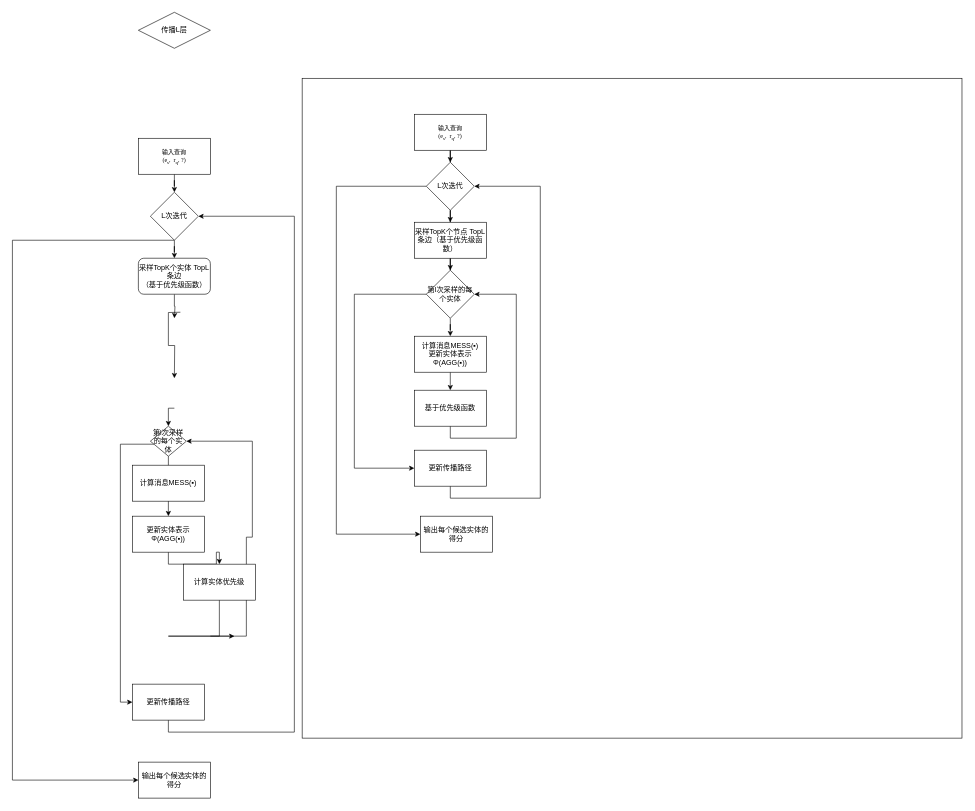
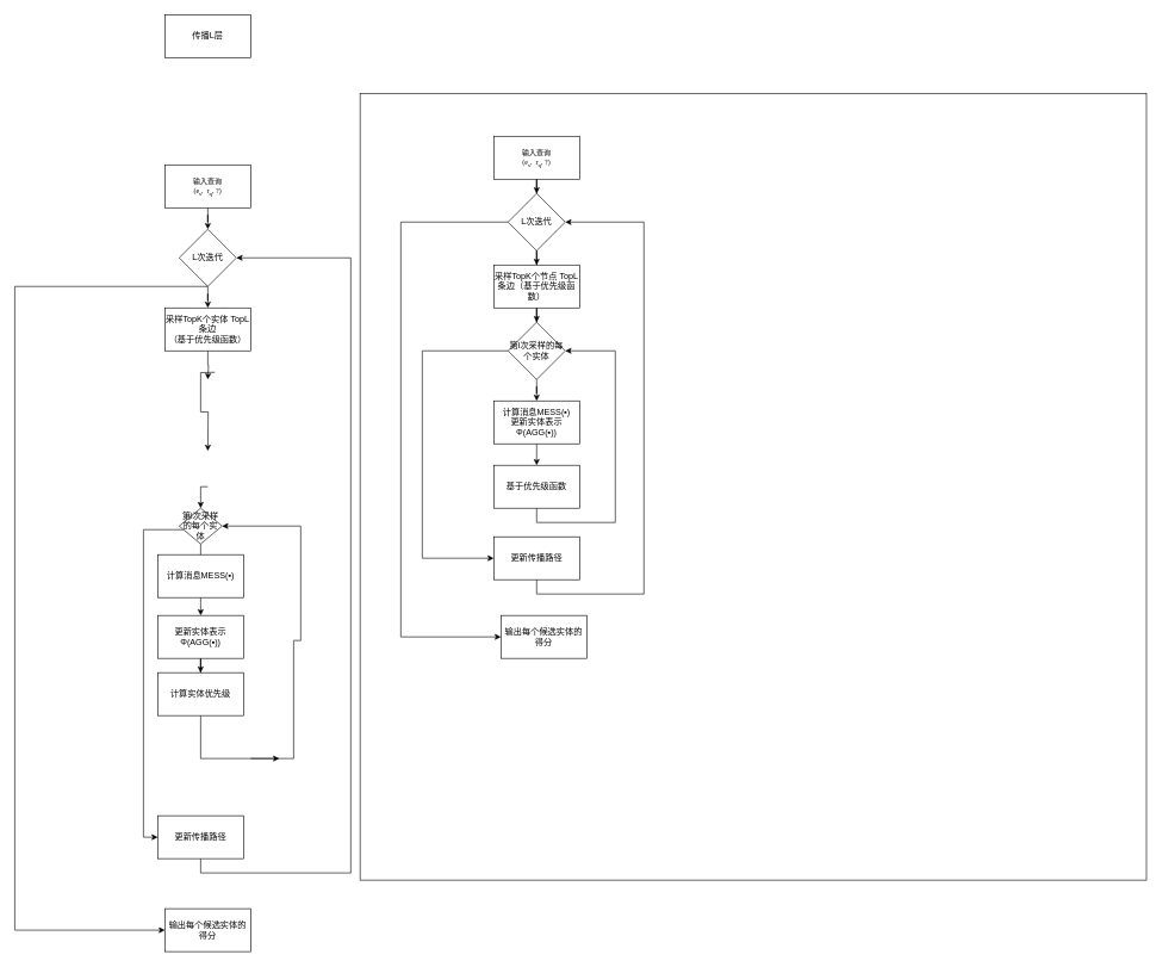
- <mxCell id="5" value="传播L层" style="rhombus;whiteSpace=wrap;html=1;" vertex="1" parent="1"><mxGeometry x="230" y="20" width="120" height="60" as="geometry" /></mxCell>
+ <mxCell id="5" value="传播L层" style="rounded=0;whiteSpace=wrap;html=1;" vertex="1" parent="1"><mxGeometry x="230" y="20" width="120" height="60" as="geometry" /></mxCell>
- <mxCell id="7" value="采样TopK个实体 TopL条边&lt;div&gt;（基于优先级函数）&lt;/div&gt;" style="whiteSpace=wrap;html=1;rounded=1;" vertex="1" parent="1"><mxGeometry x="230" y="430" width="120" height="60" as="geometry" /></mxCell>
+ <mxCell id="7" value="采样TopK个实体 TopL条边&lt;div&gt;（基于优先级函数）&lt;/div&gt;" style="rounded=0;whiteSpace=wrap;html=1;" vertex="1" parent="1"><mxGeometry x="230" y="430" width="120" height="60" as="geometry" /></mxCell>
- <mxCell id="16" value="计算实体优先级" style="rounded=0;whiteSpace=wrap;html=1;" vertex="1" parent="1"><mxGeometry x="305" y="940" width="120" height="60" as="geometry" /></mxCell>
+ <mxCell id="16" value="计算实体优先级" style="rounded=0;whiteSpace=wrap;html=1;" vertex="1" parent="1"><mxGeometry x="220" y="940" width="120" height="60" as="geometry" /></mxCell>
